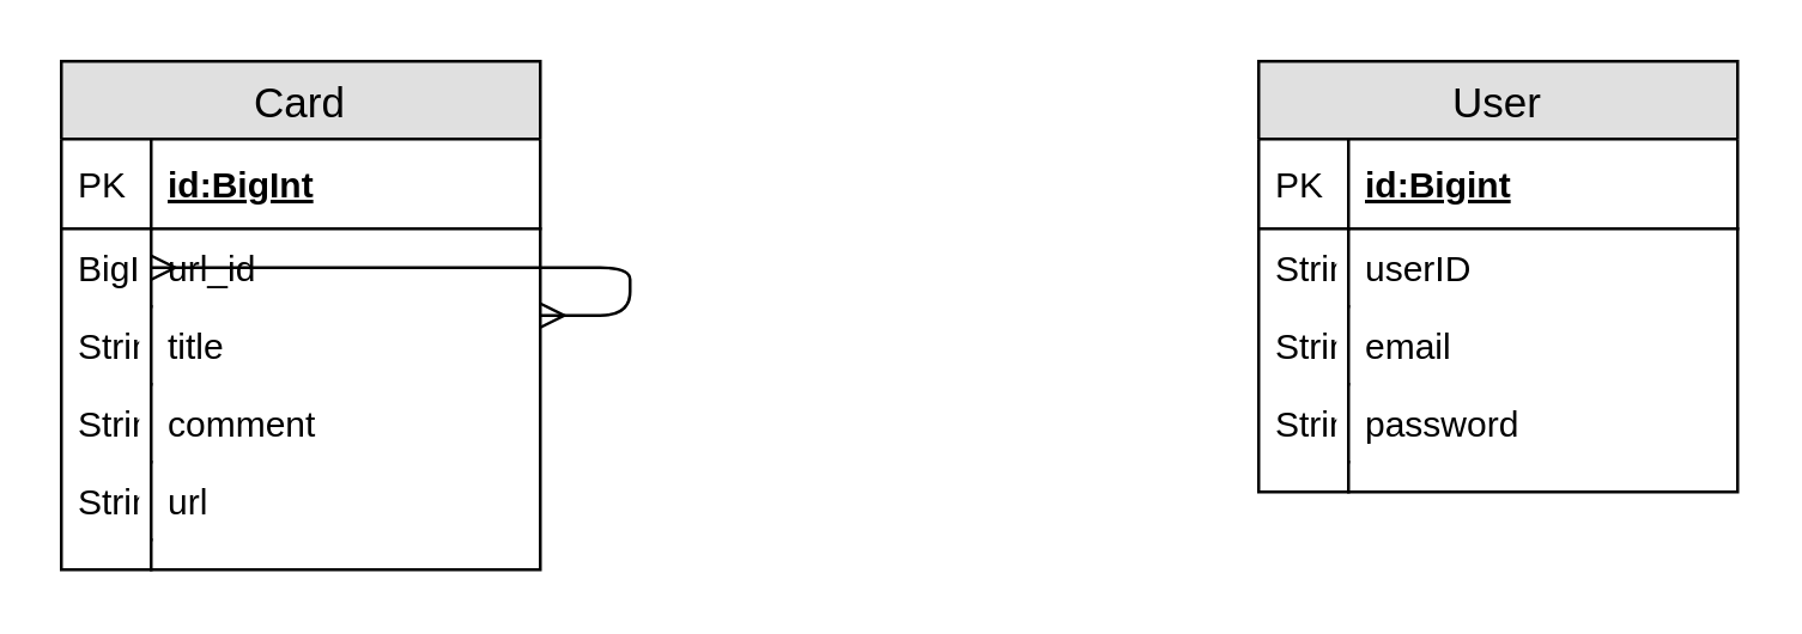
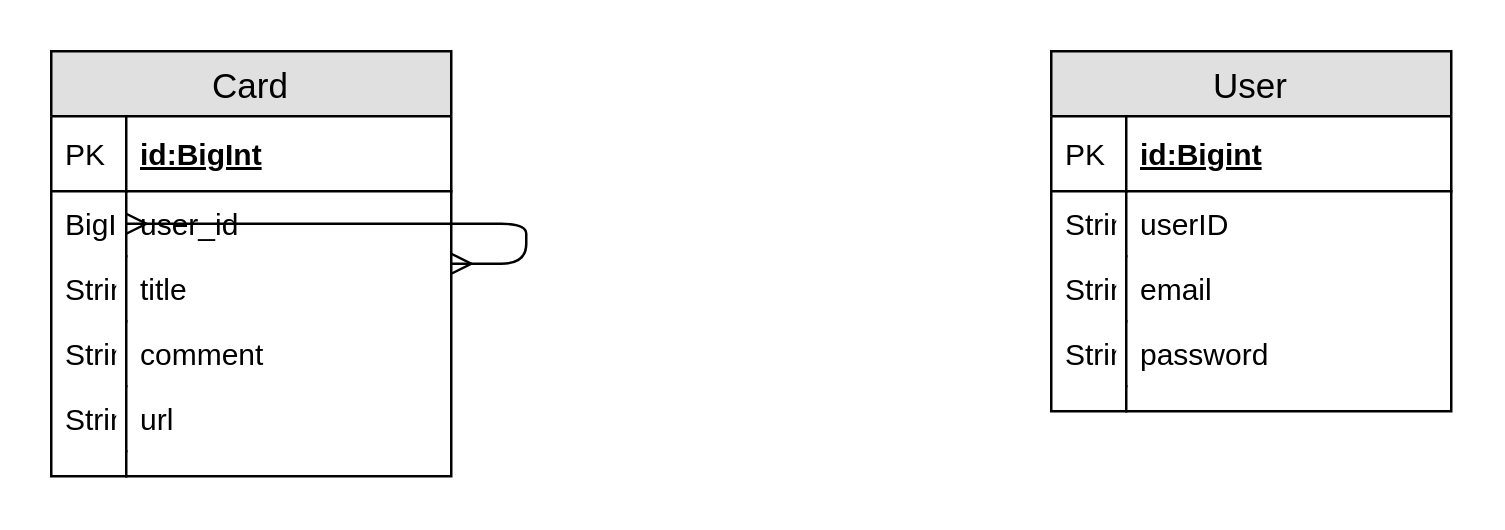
- <mxCell id="5" value="url_id" style="shape=partialRectangle;top=0;left=0;right=0;bottom=0;align=left;verticalAlign=top;fillColor=none;spacingLeft=34;spacingRight=4;overflow=hidden;rotatable=0;points=[[0,0.5],[1,0.5]];portConstraint=eastwest;dropTarget=0;fontSize=12;" vertex="1" parent="2"><mxGeometry y="56" width="160" height="26" as="geometry" /></mxCell>
+ <mxCell id="5" value="user_id" style="shape=partialRectangle;top=0;left=0;right=0;bottom=0;align=left;verticalAlign=top;fillColor=none;spacingLeft=34;spacingRight=4;overflow=hidden;rotatable=0;points=[[0,0.5],[1,0.5]];portConstraint=eastwest;dropTarget=0;fontSize=12;" vertex="1" parent="2"><mxGeometry y="56" width="160" height="26" as="geometry" /></mxCell>
